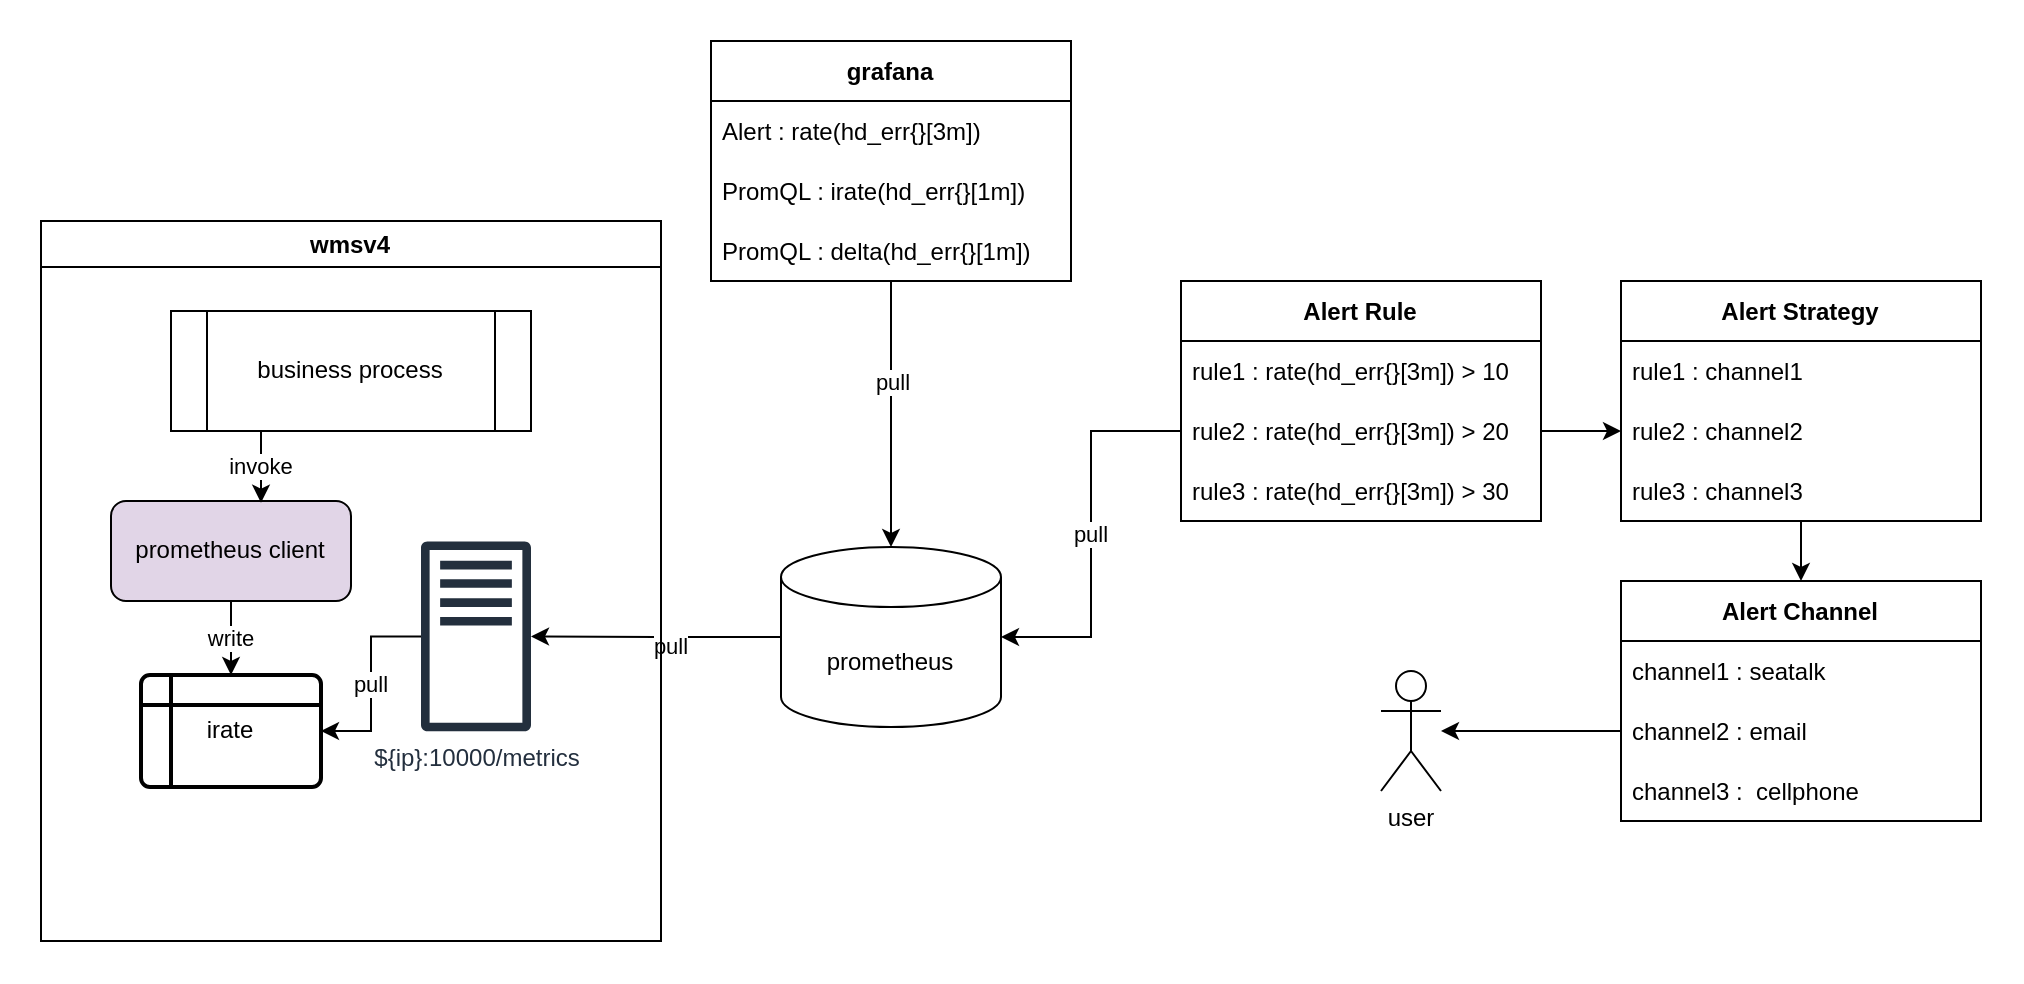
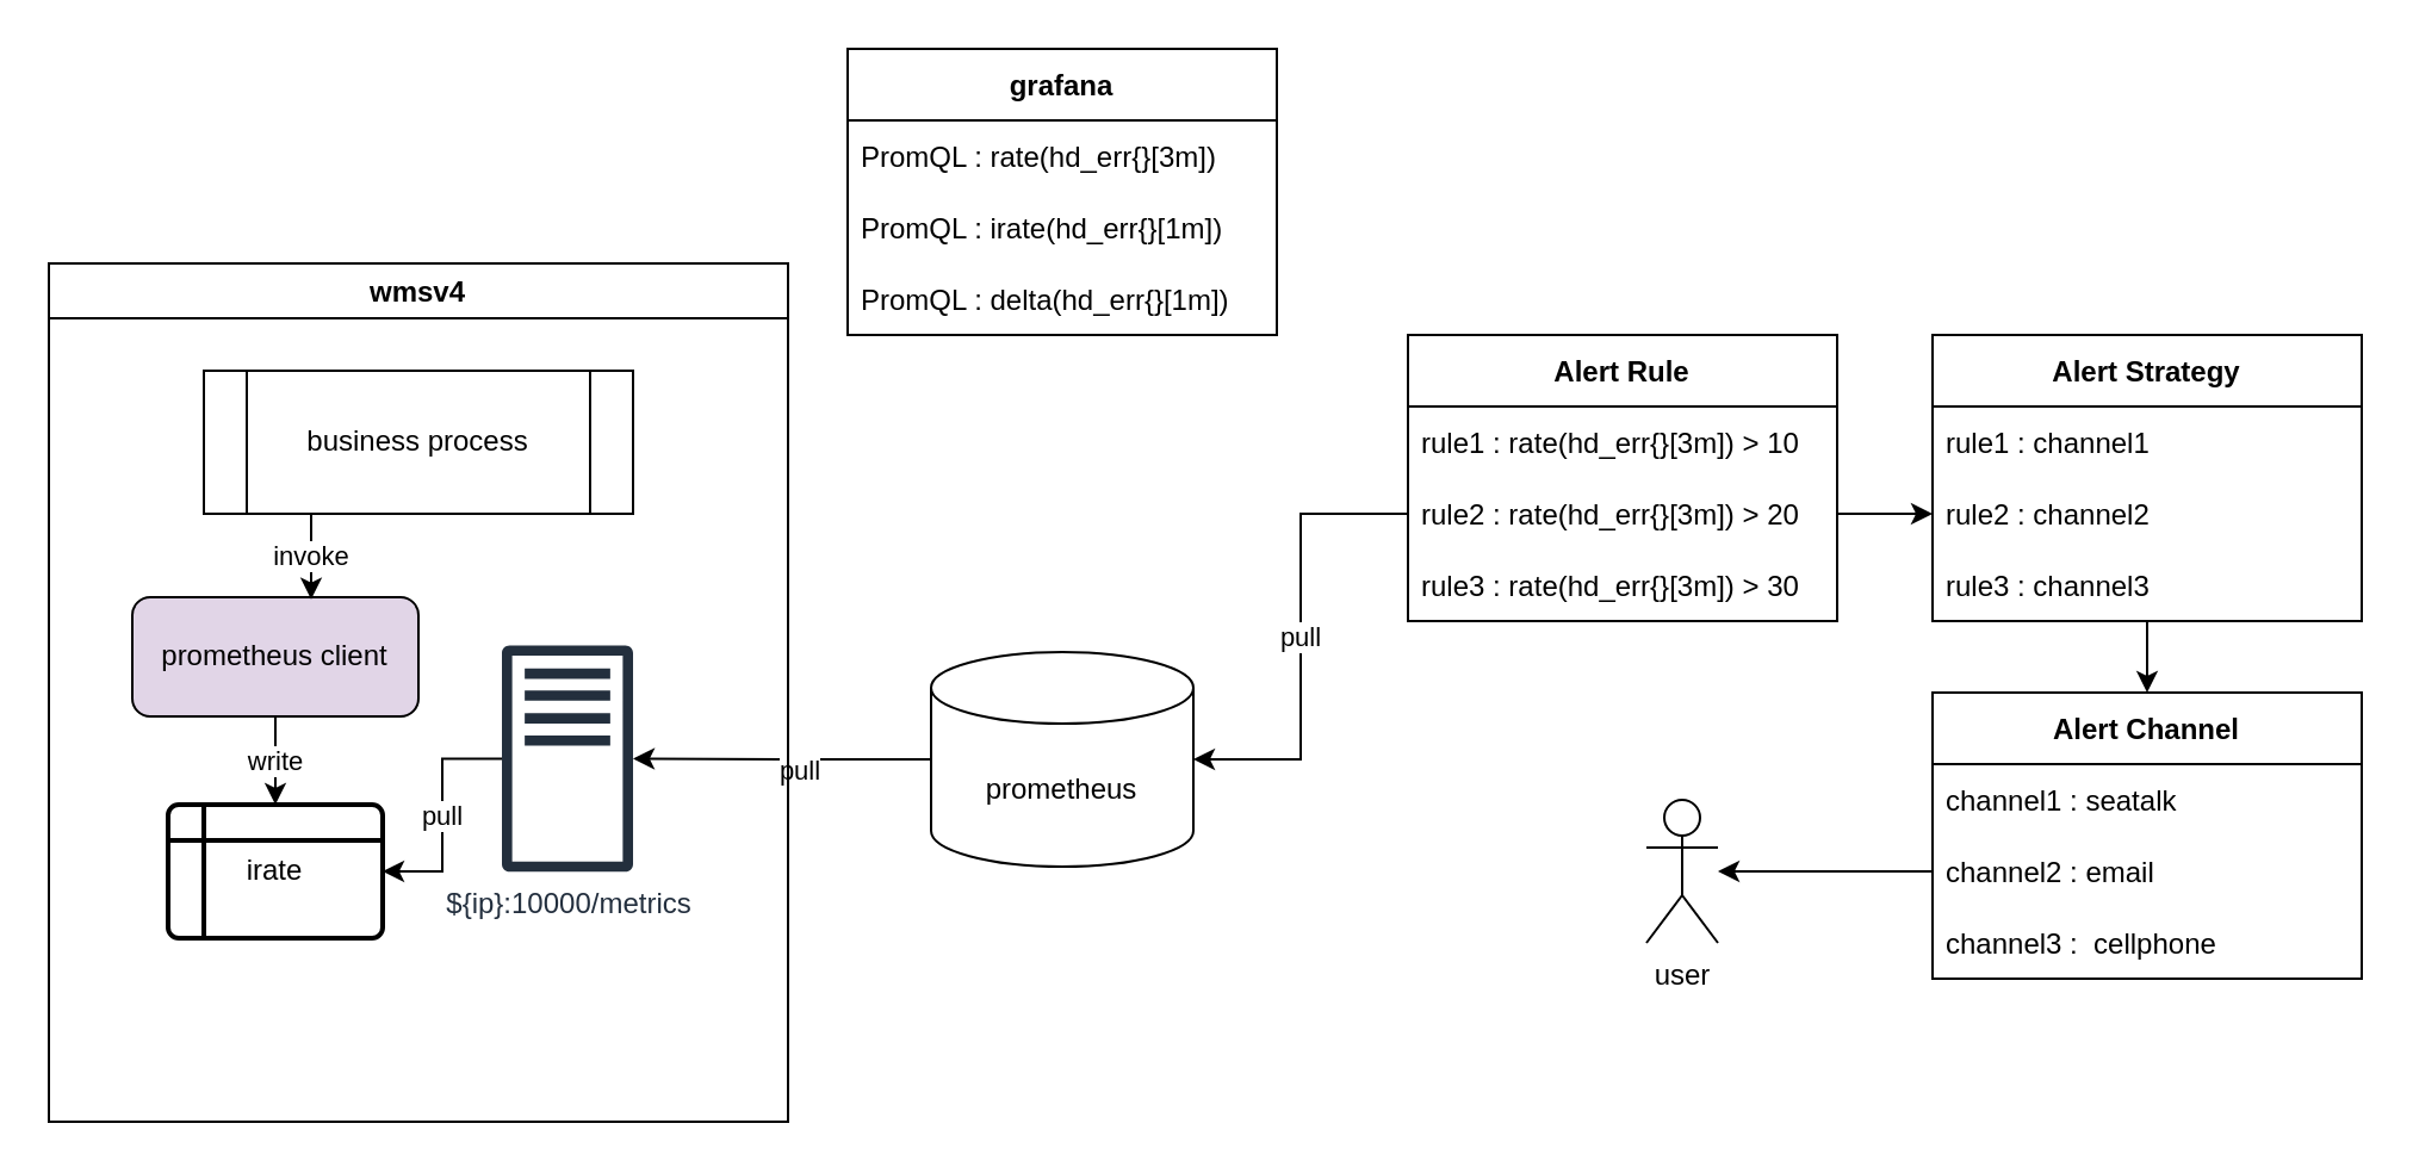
- <mxCell id="16" value="Alert : rate(hd_err{}[3m])" style="text;strokeColor=none;fillColor=none;align=left;verticalAlign=middle;spacingLeft=4;spacingRight=4;overflow=hidden;points=[[0,0.5],[1,0.5]];portConstraint=eastwest;rotatable=0;" vertex="1" parent="15"><mxGeometry y="30" width="180" height="30" as="geometry" /></mxCell>
+ <mxCell id="16" value="PromQL : rate(hd_err{}[3m])" style="text;strokeColor=none;fillColor=none;align=left;verticalAlign=middle;spacingLeft=4;spacingRight=4;overflow=hidden;points=[[0,0.5],[1,0.5]];portConstraint=eastwest;rotatable=0;" vertex="1" parent="15"><mxGeometry y="30" width="180" height="30" as="geometry" /></mxCell>
- <mxCell id="13" style="edgeStyle=orthogonalEdgeStyle;rounded=0;orthogonalLoop=1;jettySize=auto;html=1;entryX=0.5;entryY=0;entryDx=0;entryDy=0;entryPerimeter=0;" edge="1" parent="1" source="15" target="4"><mxGeometry relative="1" as="geometry" /></mxCell>
- <mxCell id="14" value="pull" style="edgeLabel;html=1;align=center;verticalAlign=middle;resizable=0;points=[];" vertex="1" connectable="0" parent="13"><mxGeometry x="-0.248" relative="1" as="geometry"><mxPoint as="offset" /></mxGeometry></mxCell>
